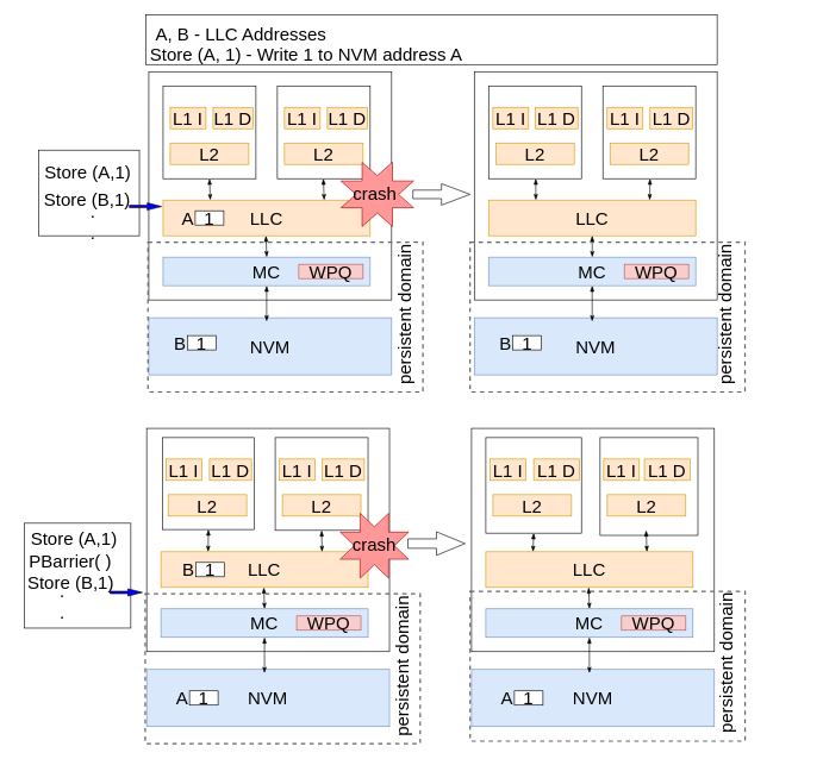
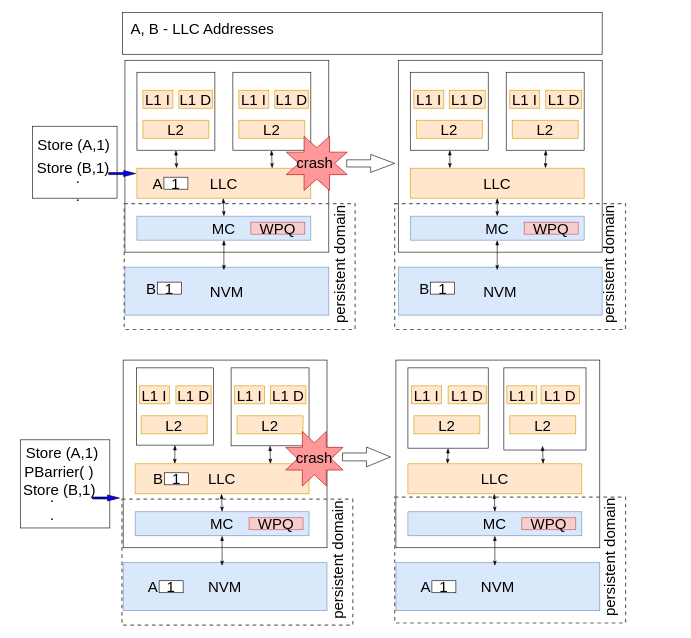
- <mxCell id="109" value="Store (A, 1) - Write 1 to NVM address A" style="text;html=1;strokeColor=none;fillColor=none;align=left;verticalAlign=middle;whiteSpace=wrap;rounded=0;fontSize=25;fontStyle=0" vertex="1" parent="1"><mxGeometry x="207.18" y="65" width="458" height="20" as="geometry" /></mxCell>
